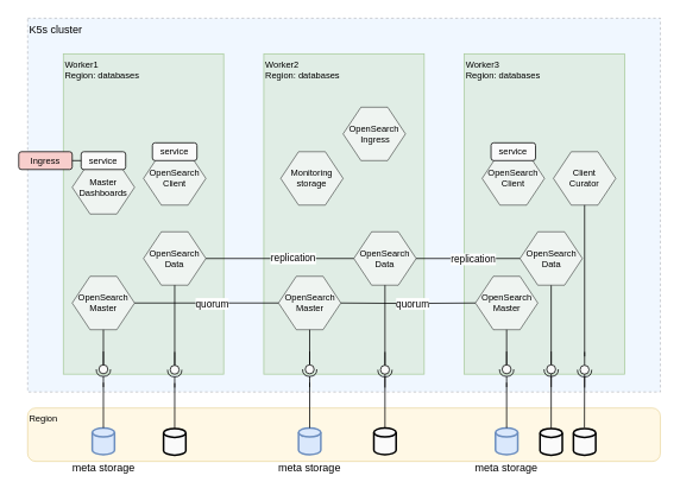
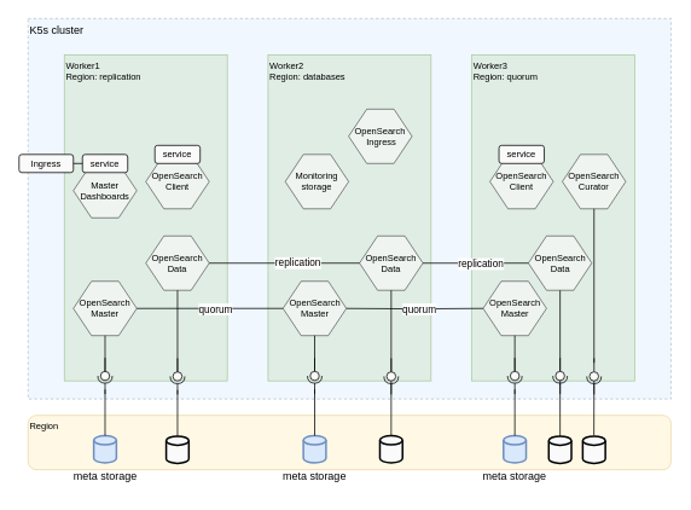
- <mxCell id="4" value="Worker1&lt;br style=&quot;font-size: 10px;&quot;&gt;&lt;div style=&quot;font-size: 10px;&quot;&gt;&lt;span style=&quot;background-color: initial; font-size: 10px;&quot;&gt;Region: databases&lt;/span&gt;&lt;/div&gt;" style="rounded=0;whiteSpace=wrap;html=1;shadow=0;fillColor=#d5e8d4;strokeColor=#82b366;opacity=60;align=left;verticalAlign=top;fontSize=10;" parent="1" vertex="1"><mxGeometry x="70" y="60" width="180" height="360" as="geometry" /></mxCell>
+ <mxCell id="4" value="Worker1&lt;br style=&quot;font-size: 10px;&quot;&gt;&lt;div style=&quot;font-size: 10px;&quot;&gt;&lt;span style=&quot;background-color: initial; font-size: 10px;&quot;&gt;Region: replication&lt;/span&gt;&lt;/div&gt;" style="rounded=0;whiteSpace=wrap;html=1;shadow=0;fillColor=#d5e8d4;strokeColor=#82b366;opacity=60;align=left;verticalAlign=top;fontSize=10;" parent="1" vertex="1"><mxGeometry x="70" y="60" width="180" height="360" as="geometry" /></mxCell>
- <mxCell id="3" value="Worker3&lt;br style=&quot;font-size: 10px;&quot;&gt;&lt;div style=&quot;font-size: 10px;&quot;&gt;&lt;span style=&quot;background-color: initial; font-size: 10px;&quot;&gt;Region: databases&lt;/span&gt;&lt;/div&gt;" style="rounded=0;whiteSpace=wrap;html=1;shadow=0;fillColor=#d5e8d4;strokeColor=#82b366;opacity=60;align=left;verticalAlign=top;fontSize=10;" parent="1" vertex="1"><mxGeometry x="520" y="60" width="180" height="360" as="geometry" /></mxCell>
+ <mxCell id="3" value="Worker3&lt;br style=&quot;font-size: 10px;&quot;&gt;&lt;div style=&quot;font-size: 10px;&quot;&gt;&lt;span style=&quot;background-color: initial; font-size: 10px;&quot;&gt;Region: quorum&lt;/span&gt;&lt;/div&gt;" style="rounded=0;whiteSpace=wrap;html=1;shadow=0;fillColor=#d5e8d4;strokeColor=#82b366;opacity=60;align=left;verticalAlign=top;fontSize=10;" parent="1" vertex="1"><mxGeometry x="520" y="60" width="180" height="360" as="geometry" /></mxCell>
- <mxCell id="54" value="Ingress" style="rounded=1;whiteSpace=wrap;html=1;shadow=0;glass=0;sketch=0;fontSize=10;fillColor=#f8cecc;" parent="1" vertex="1"><mxGeometry x="20" y="170" width="60" height="20" as="geometry" /></mxCell>
+ <mxCell id="54" value="Ingress" style="rounded=1;whiteSpace=wrap;html=1;shadow=0;glass=0;sketch=0;fontSize=10;fillColor=#FAFAFA;" parent="1" vertex="1"><mxGeometry x="20" y="170" width="60" height="20" as="geometry" /></mxCell>
- <mxCell id="15" value="Client&lt;br&gt;Curator" style="shape=hexagon;perimeter=hexagonPerimeter2;whiteSpace=wrap;html=1;fixedSize=1;rounded=0;shadow=0;glass=0;sketch=0;fontSize=10;fillColor=#FAFAFA;opacity=60;" parent="14" vertex="1"><mxGeometry y="10" width="70" height="60" as="geometry" /></mxCell>
+ <mxCell id="15" value="OpenSearch&lt;br&gt;Curator" style="shape=hexagon;perimeter=hexagonPerimeter2;whiteSpace=wrap;html=1;fixedSize=1;rounded=0;shadow=0;glass=0;sketch=0;fontSize=10;fillColor=#FAFAFA;opacity=60;" parent="14" vertex="1"><mxGeometry y="10" width="70" height="60" as="geometry" /></mxCell>
